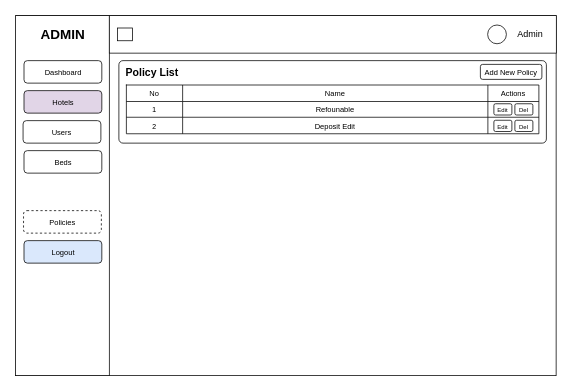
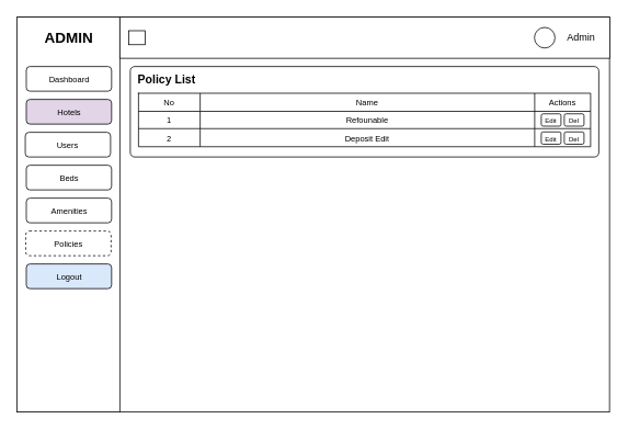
- <mxCell id="37" value="&lt;font&gt;Add New Policy&lt;/font&gt;" style="rounded=1;whiteSpace=wrap;html=1;fontSize=10;" parent="1" vertex="1"><mxGeometry x="640" y="85" width="82" height="20" as="geometry" /></mxCell>
+ <mxCell id="13" value="&lt;font style=&quot;font-size: 10px;&quot;&gt;Amenities&lt;/font&gt;" style="rounded=1;whiteSpace=wrap;html=1;" parent="1" vertex="1"><mxGeometry x="31.5" y="240" width="103.75" height="30" as="geometry" /></mxCell>
